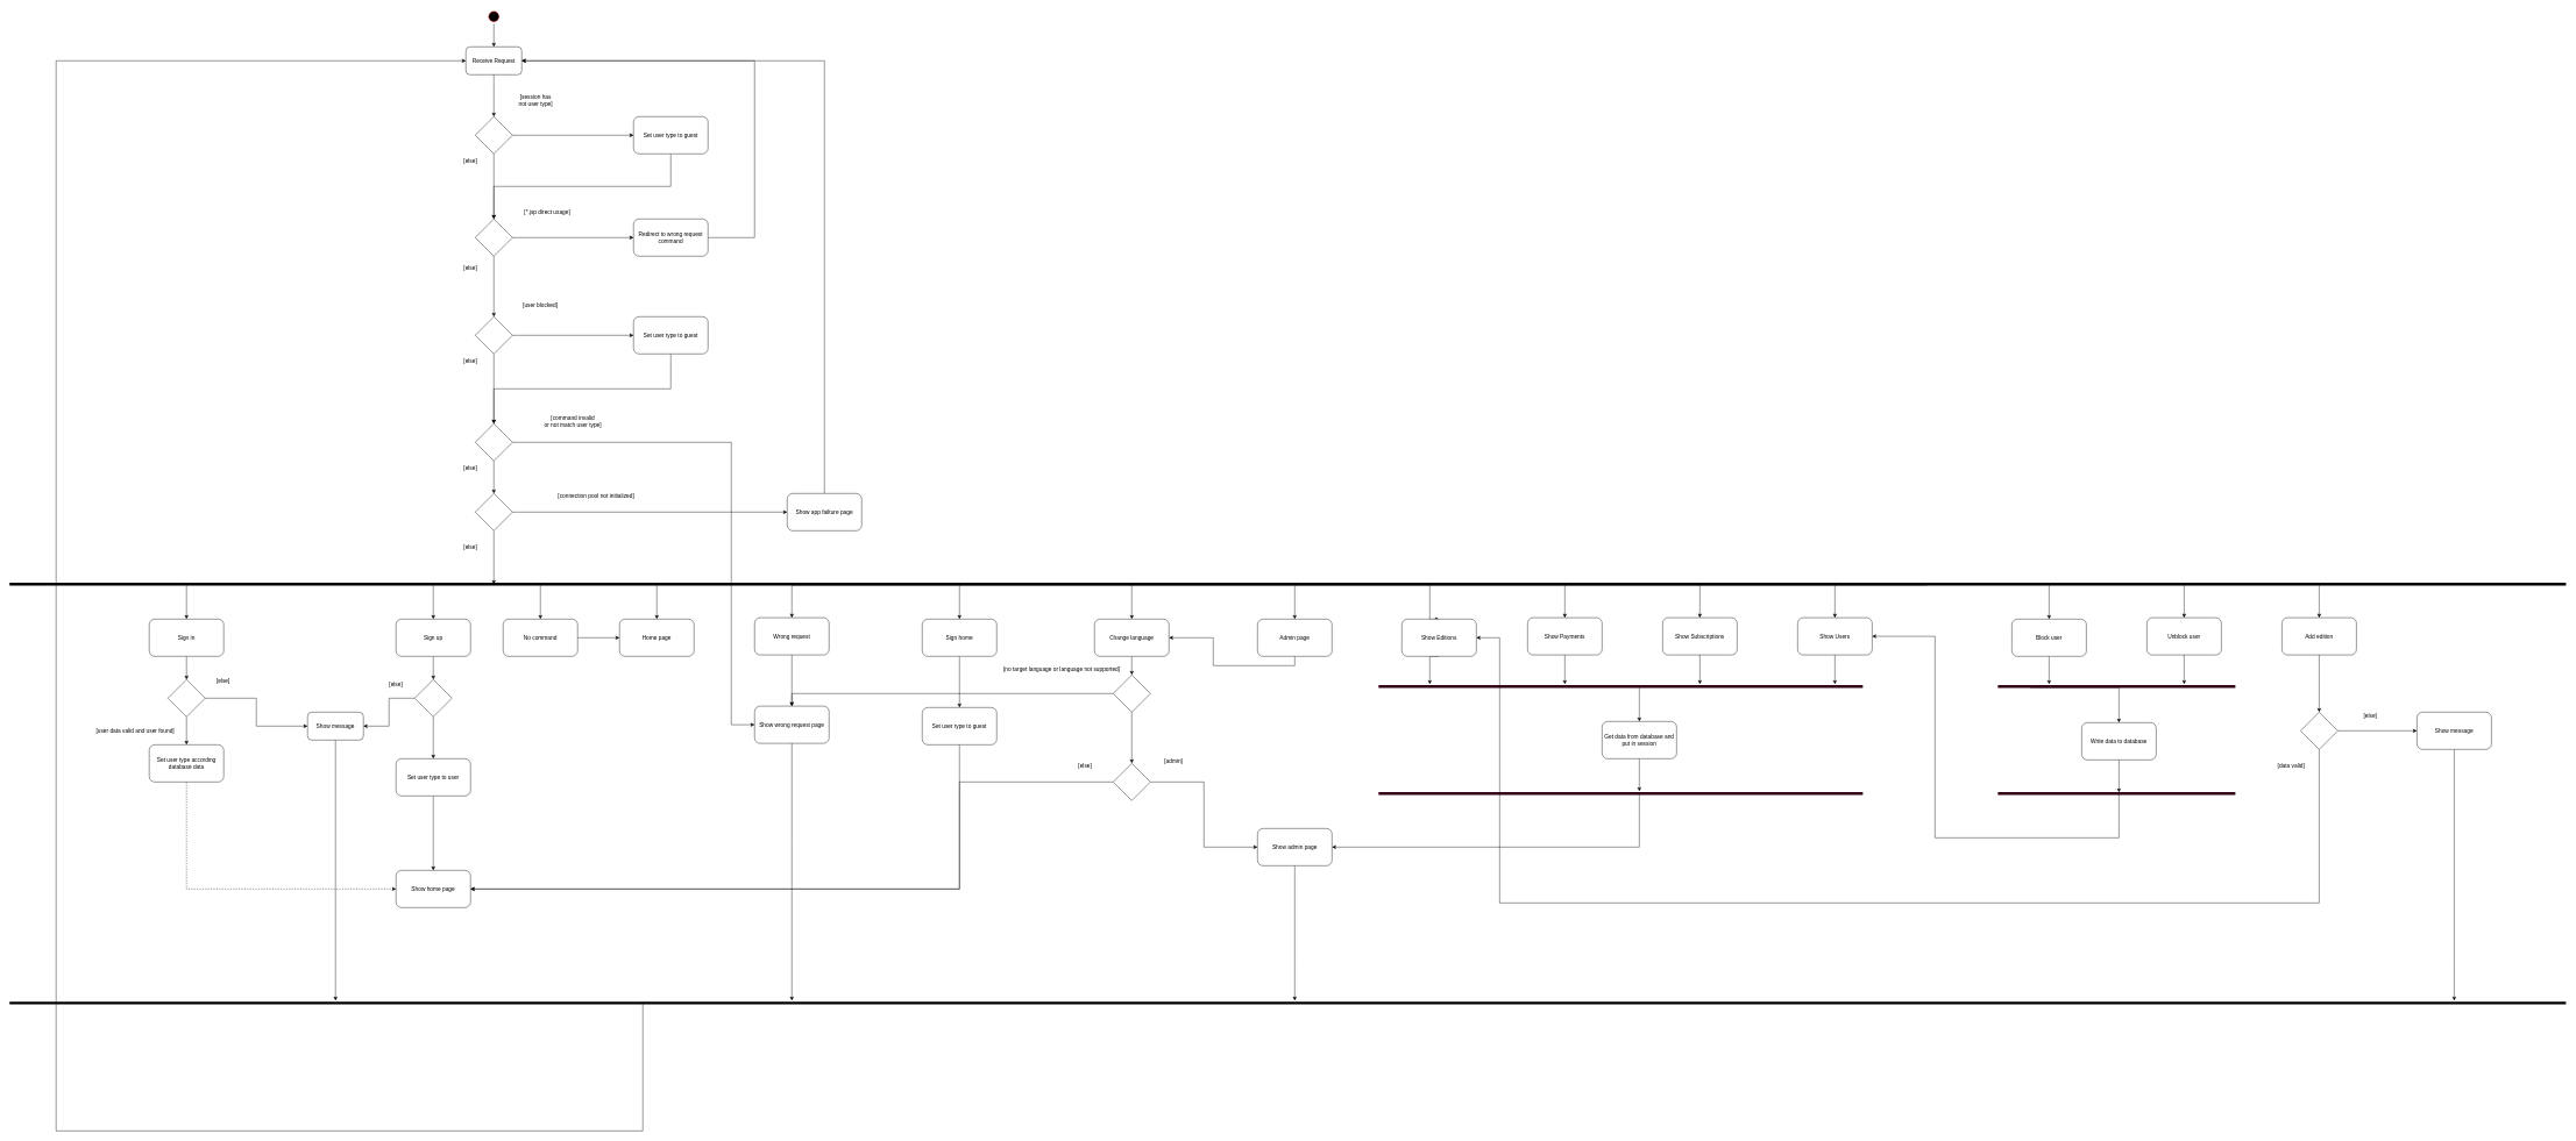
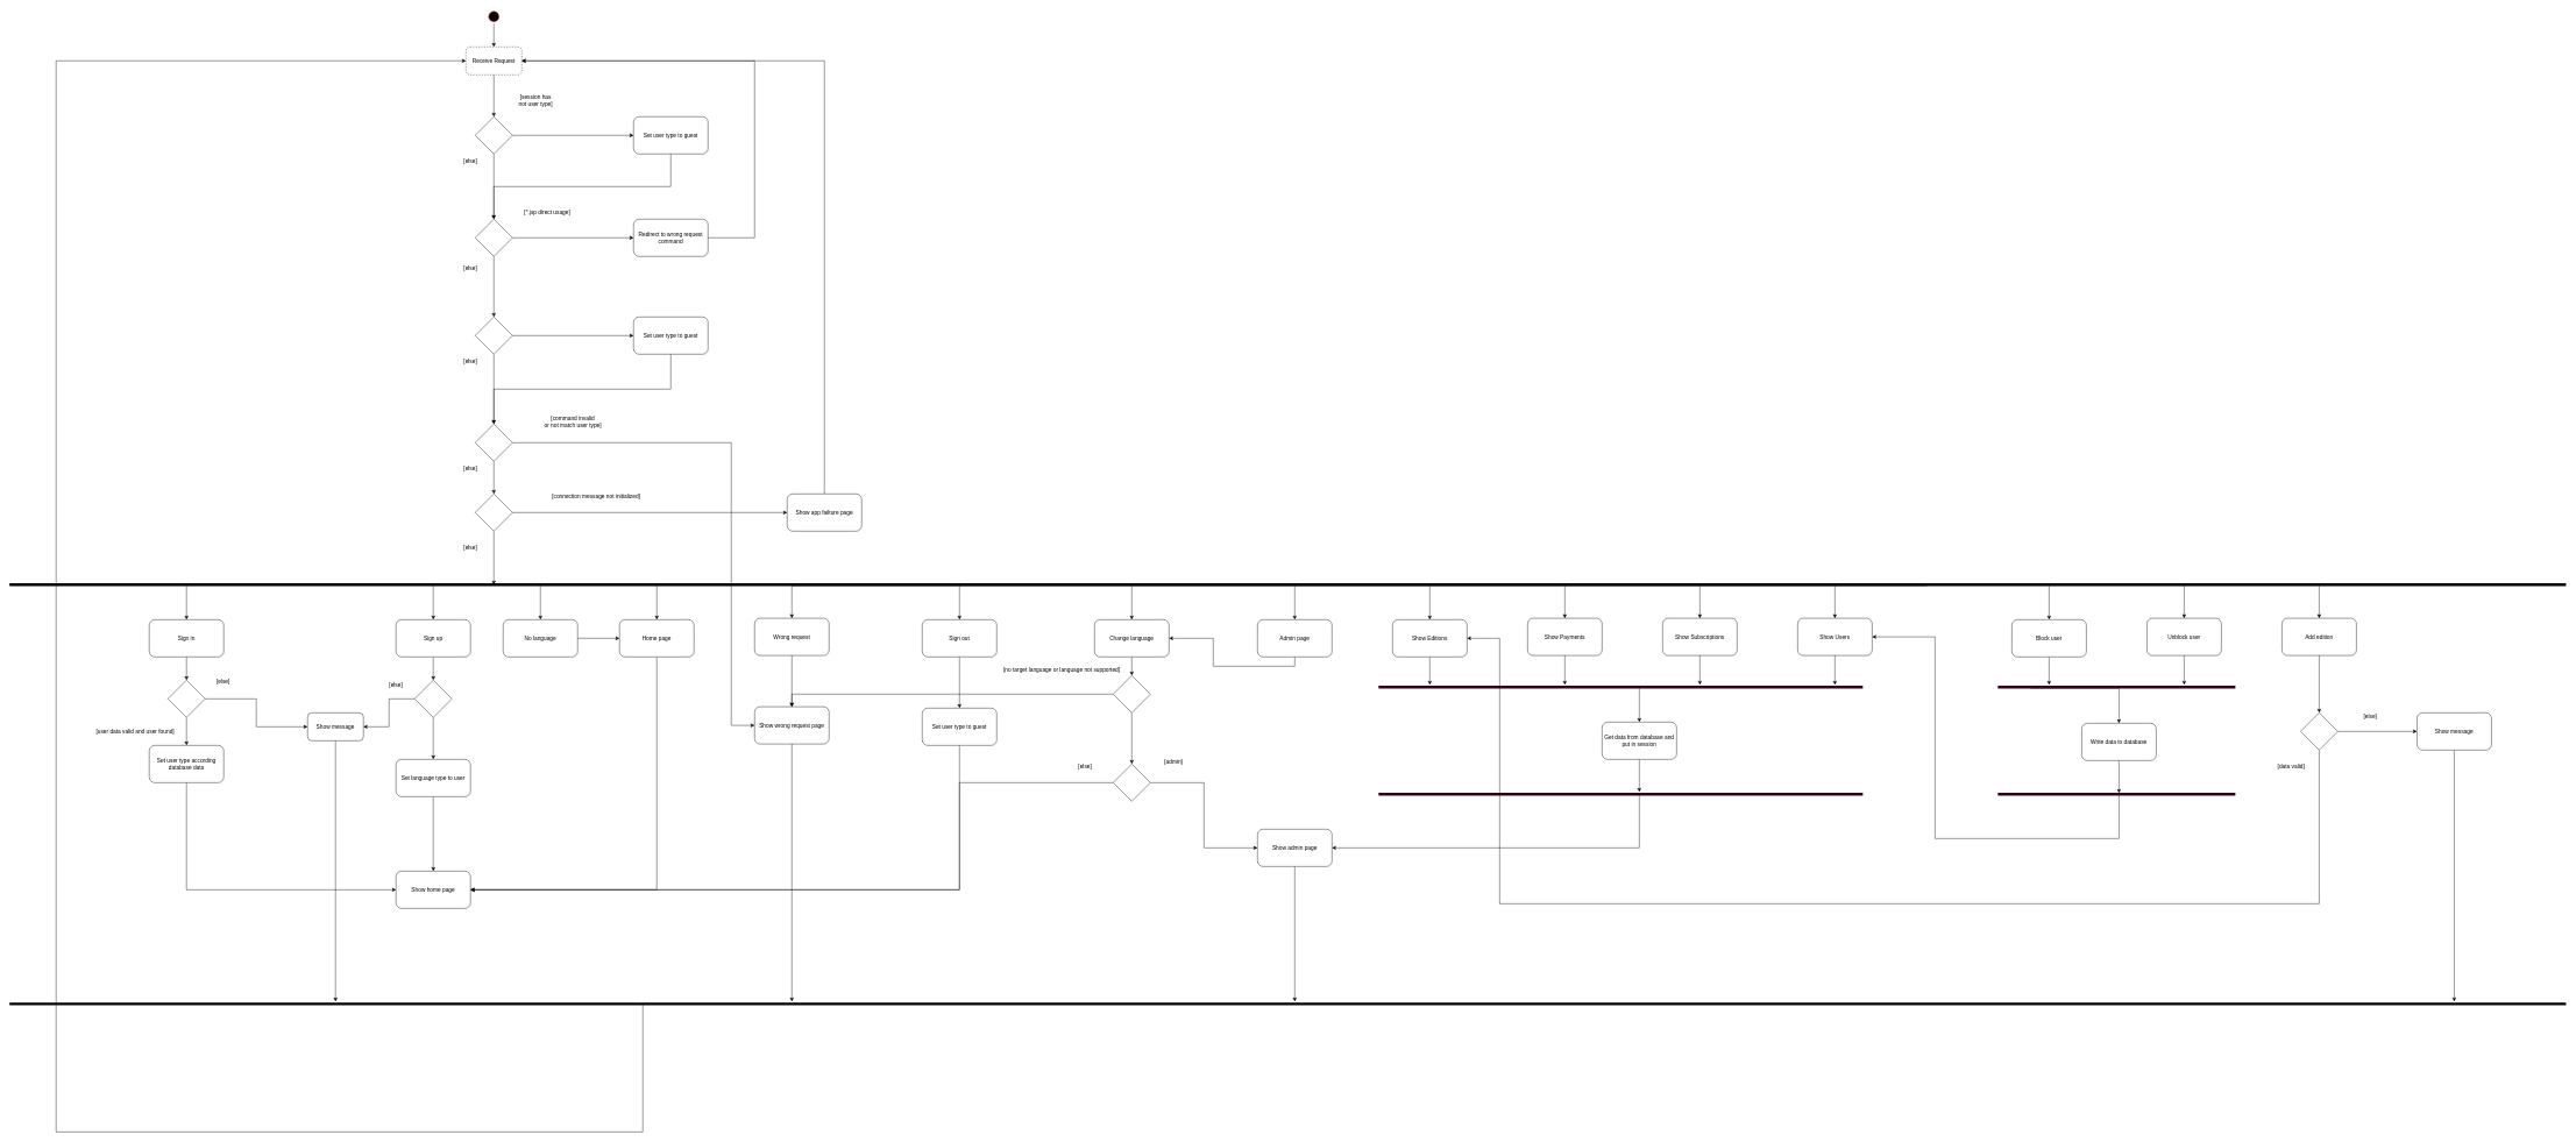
- <mxCell id="26" value="Receive Request" style="rounded=1;whiteSpace=wrap;html=1;" parent="1" vertex="1"><mxGeometry x="1000" y="100" width="120" height="60" as="geometry" /></mxCell>
+ <mxCell id="26" value="Receive Request" style="rounded=1;whiteSpace=wrap;html=1;dashed=1;" parent="1" vertex="1"><mxGeometry x="1000" y="100" width="120" height="60" as="geometry" /></mxCell>
- <mxCell id="61" value="[user blocked]" style="text;html=1;strokeColor=none;fillColor=none;align=center;verticalAlign=middle;whiteSpace=wrap;rounded=0;" parent="1" vertex="1"><mxGeometry x="1030" y="640" width="260" height="30" as="geometry" /></mxCell>
- <mxCell id="39" value="[connection pool not initialized]" style="text;html=1;strokeColor=none;fillColor=none;align=center;verticalAlign=middle;whiteSpace=wrap;rounded=0;" parent="1" vertex="1"><mxGeometry x="1120" y="1050" width="320" height="30" as="geometry" /></mxCell>
+ <mxCell id="39" value="[connection message not initialized]" style="text;html=1;strokeColor=none;fillColor=none;align=center;verticalAlign=middle;whiteSpace=wrap;rounded=0;" parent="1" vertex="1"><mxGeometry x="1120" y="1050" width="320" height="30" as="geometry" /></mxCell>
- <mxCell id="136" value="No command" style="shape=rect;html=1;rounded=1;whiteSpace=wrap;align=center;" vertex="1" parent="1"><mxGeometry x="1080" y="1330" width="160" height="80" as="geometry" /></mxCell>
+ <mxCell id="136" value="No language" style="shape=rect;html=1;rounded=1;whiteSpace=wrap;align=center;" vertex="1" parent="1"><mxGeometry x="1080" y="1330" width="160" height="80" as="geometry" /></mxCell>
- <mxCell id="74" value="Sign home" style="shape=rect;html=1;rounded=1;whiteSpace=wrap;align=center;" parent="1" vertex="1"><mxGeometry x="1980" y="1330" width="160" height="80" as="geometry" /></mxCell>
+ <mxCell id="74" value="Sign out" style="shape=rect;html=1;rounded=1;whiteSpace=wrap;align=center;" parent="1" vertex="1"><mxGeometry x="1980" y="1330" width="160" height="80" as="geometry" /></mxCell>
- <mxCell id="100" value="Show Editions" style="shape=rect;html=1;rounded=1;whiteSpace=wrap;align=center;" parent="1" vertex="1"><mxGeometry x="3010" y="1330" width="160" height="80" as="geometry" /></mxCell>
+ <mxCell id="100" value="Show Editions" style="shape=rect;html=1;rounded=1;whiteSpace=wrap;align=center;" parent="1" vertex="1"><mxGeometry x="2990" y="1330" width="160" height="80" as="geometry" /></mxCell>
+ <mxCell id="34" style="edgeStyle=orthogonalEdgeStyle;rounded=0;orthogonalLoop=1;jettySize=auto;html=1;exitX=0.5;exitY=1;exitDx=0;exitDy=0;entryX=1;entryY=0.5;entryDx=0;entryDy=0;" parent="1" source="35" target="29" edge="1"><mxGeometry relative="1" as="geometry" /></mxCell>
- <mxCell id="81" value="Set user type to user" style="shape=rect;html=1;rounded=1;whiteSpace=wrap;align=center;" parent="1" vertex="1"><mxGeometry x="850" y="1630" width="160" height="80" as="geometry" /></mxCell>
+ <mxCell id="81" value="Set language type to user" style="shape=rect;html=1;rounded=1;whiteSpace=wrap;align=center;" parent="1" vertex="1"><mxGeometry x="850" y="1630" width="160" height="80" as="geometry" /></mxCell>
- <mxCell id="77" style="edgeStyle=orthogonalEdgeStyle;rounded=0;orthogonalLoop=1;jettySize=auto;html=1;exitX=0.5;exitY=1;exitDx=0;exitDy=0;entryX=0;entryY=0.5;entryDx=0;entryDy=0;dashed=1;" parent="1" source="78" target="29" edge="1"><mxGeometry relative="1" as="geometry" /></mxCell>
+ <mxCell id="77" style="edgeStyle=orthogonalEdgeStyle;rounded=0;orthogonalLoop=1;jettySize=auto;html=1;exitX=0.5;exitY=1;exitDx=0;exitDy=0;entryX=0;entryY=0.5;entryDx=0;entryDy=0;" parent="1" source="78" target="29" edge="1"><mxGeometry relative="1" as="geometry" /></mxCell>
